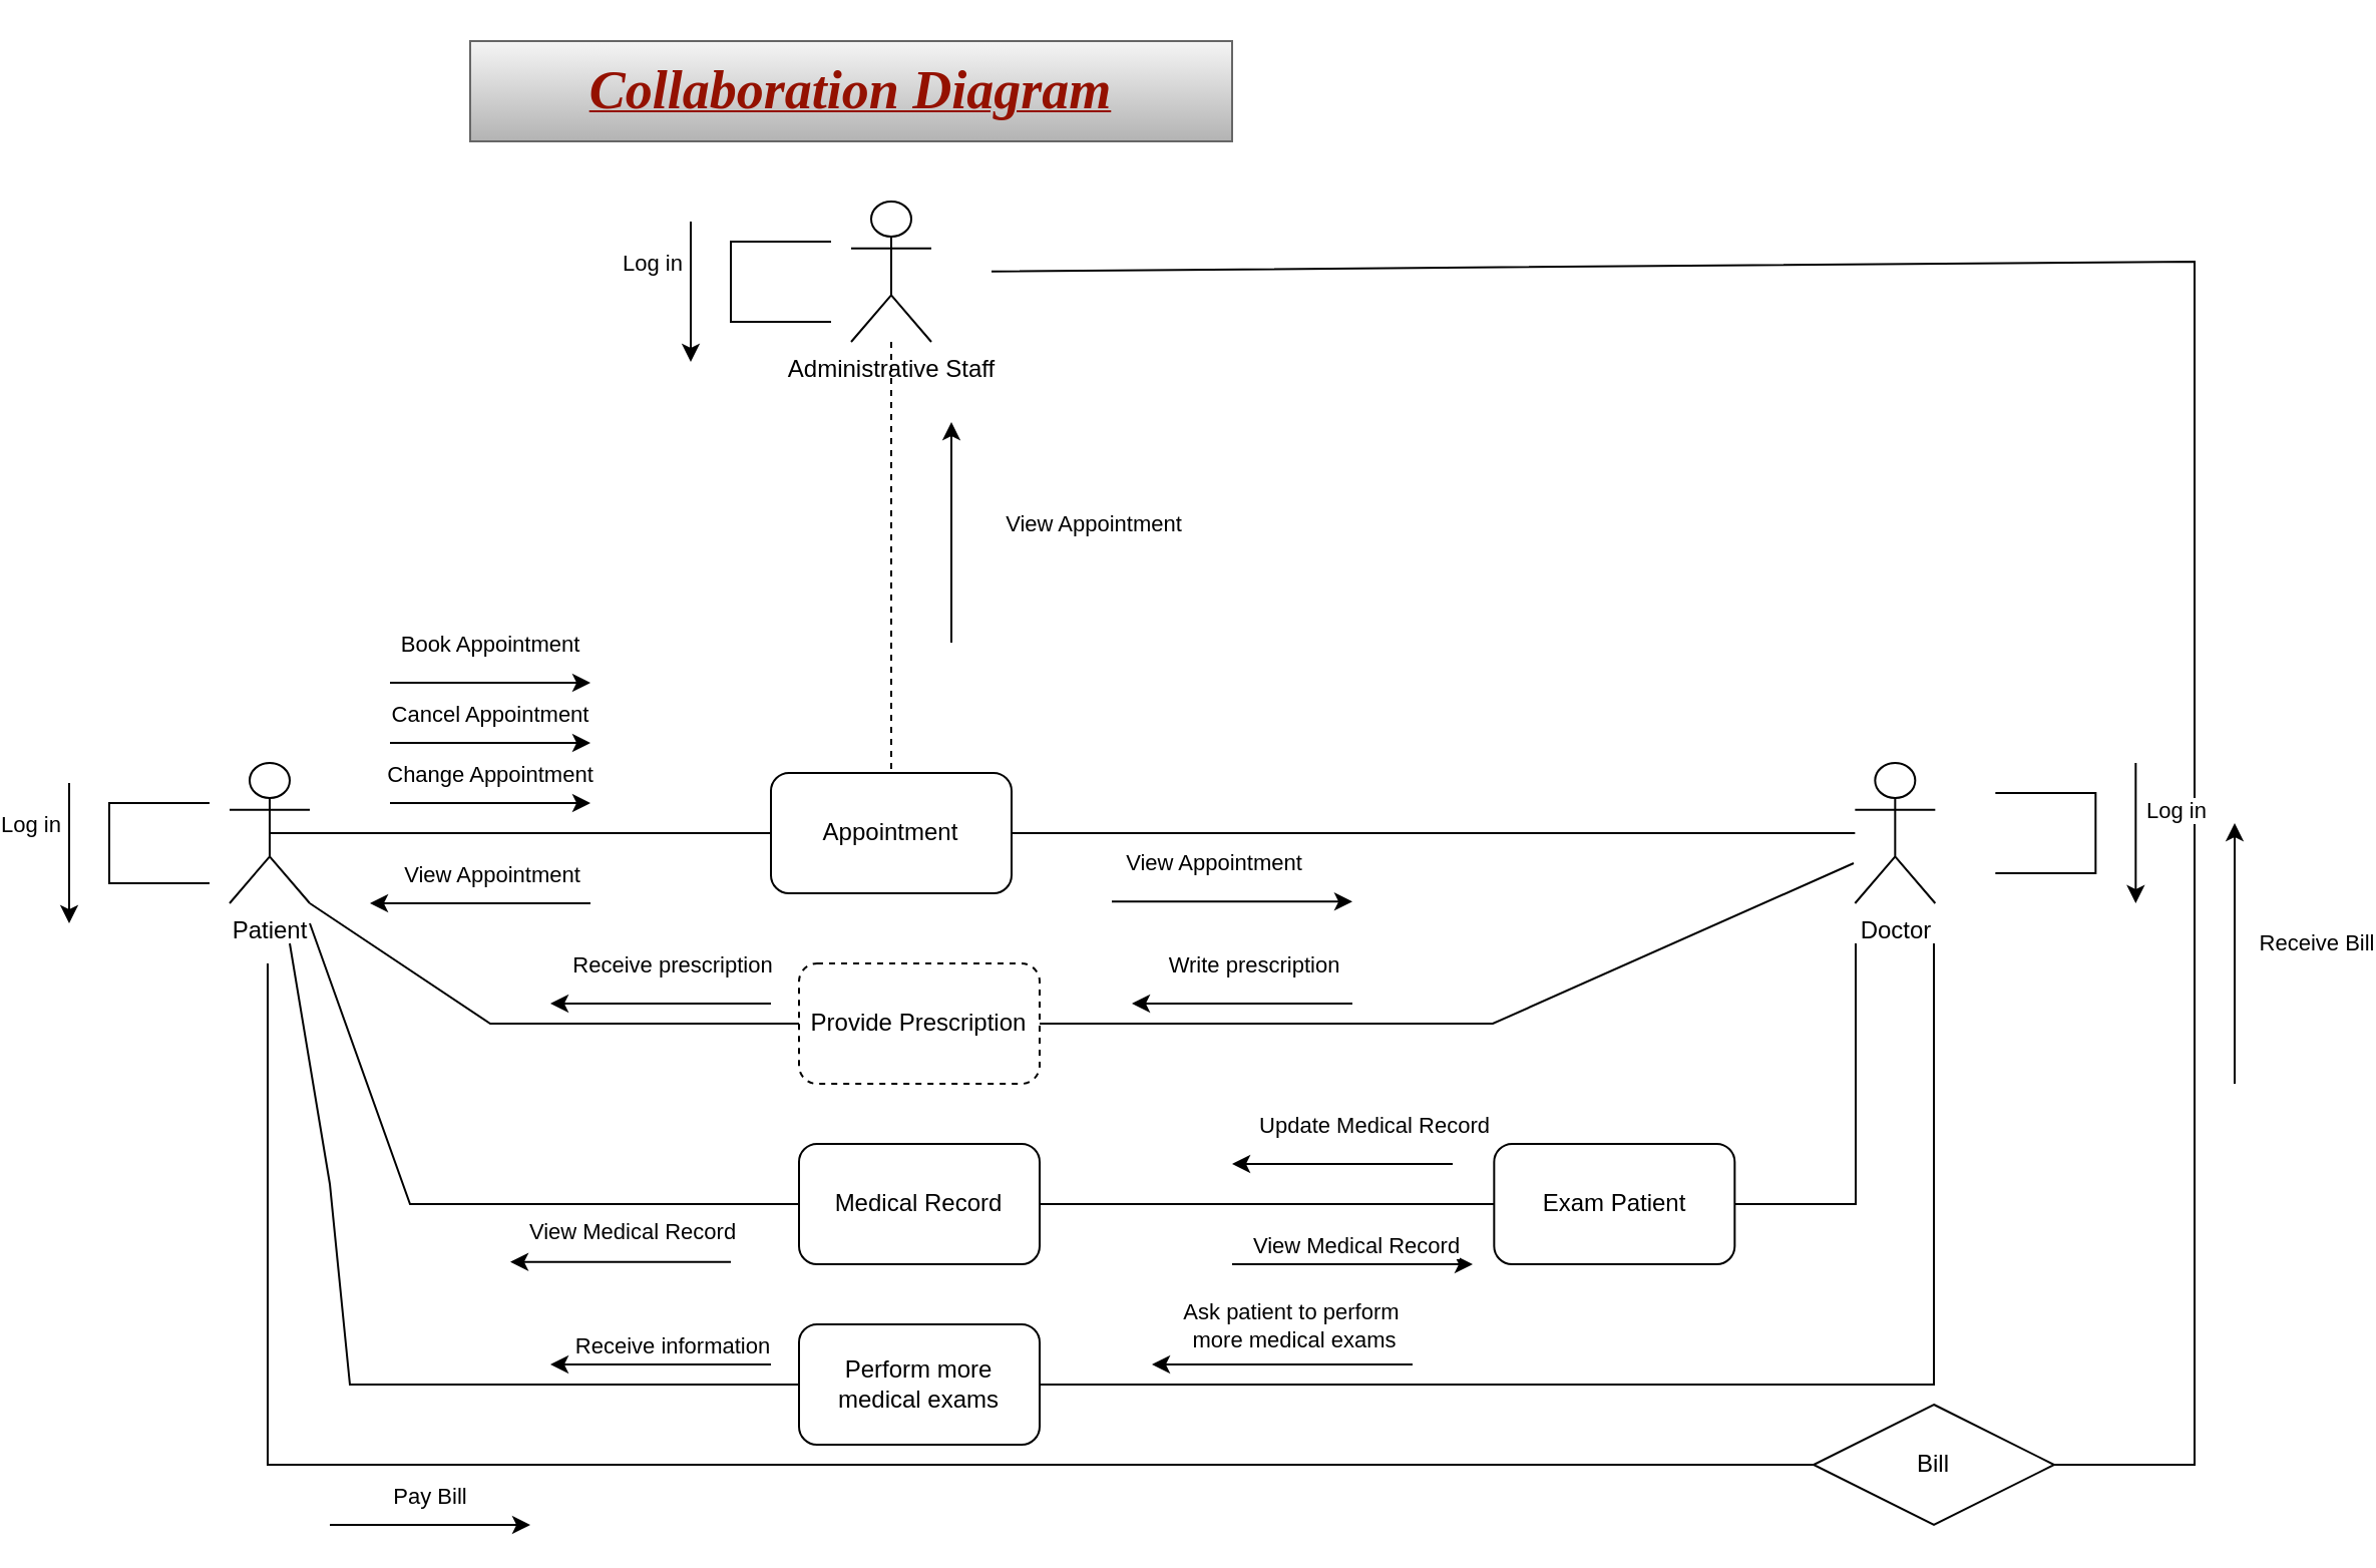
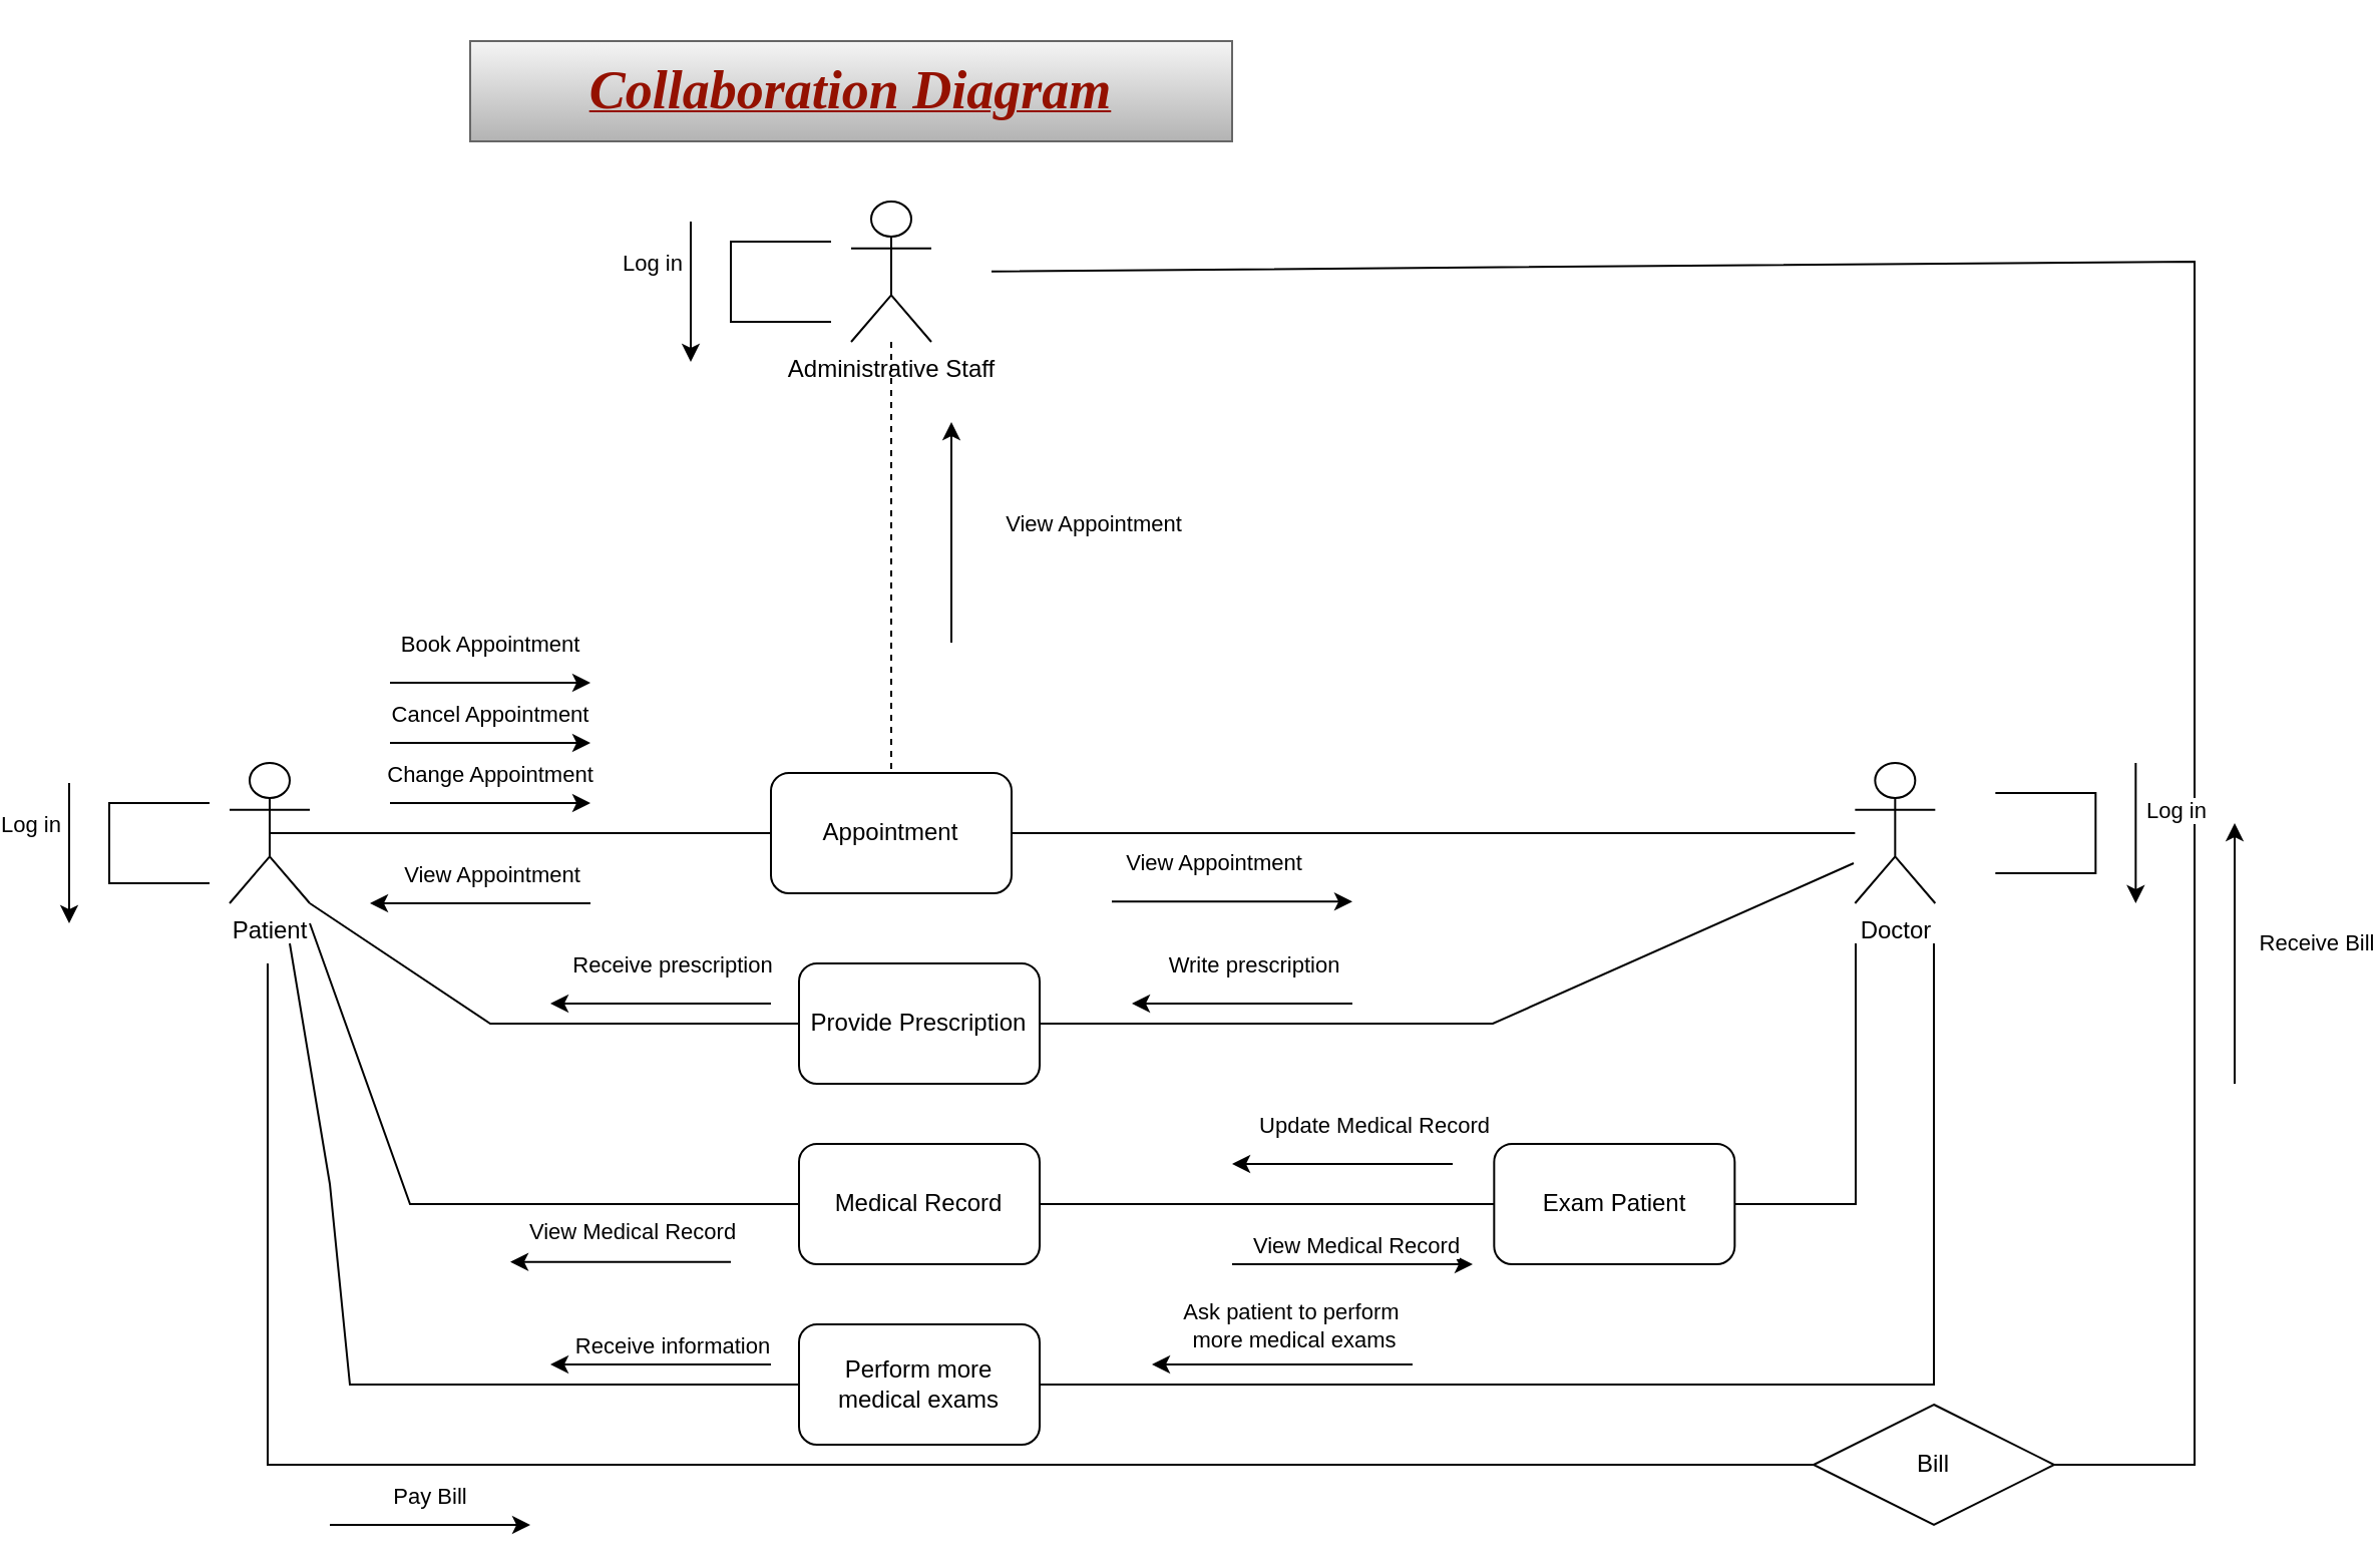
- <mxCell id="48" value="Provide Prescription" style="rounded=1;whiteSpace=wrap;html=1;dashed=1;" vertex="1" parent="1"><mxGeometry x="384" y="480" width="120" height="60" as="geometry" /></mxCell>
+ <mxCell id="48" value="Provide Prescription" style="rounded=1;whiteSpace=wrap;html=1;" vertex="1" parent="1"><mxGeometry x="384" y="480" width="120" height="60" as="geometry" /></mxCell>
